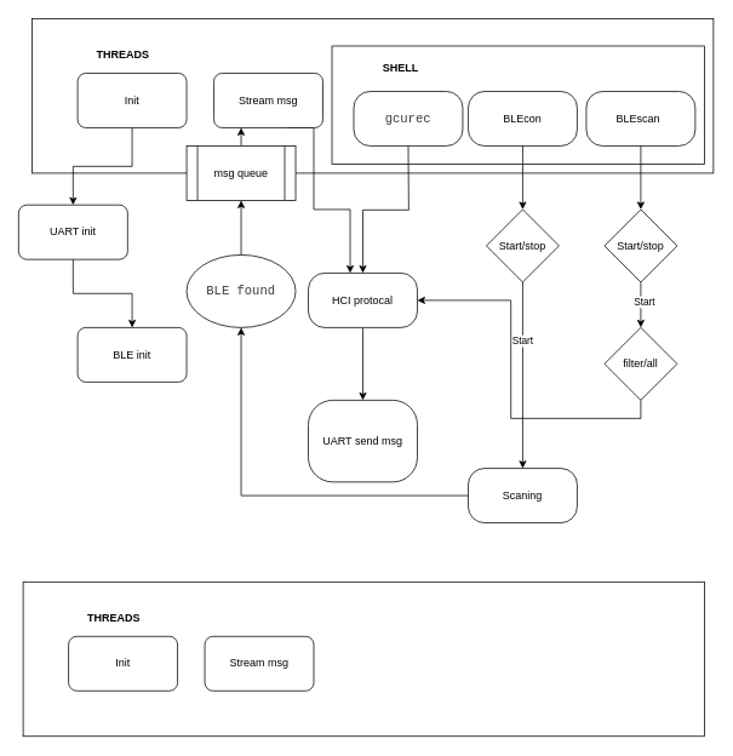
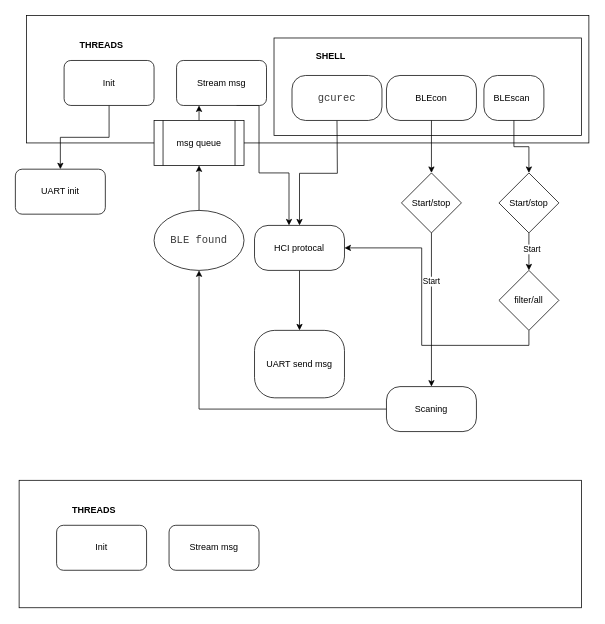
- <mxCell id="12" value="BLEscan&lt;span style=&quot;white-space: pre;&quot;&gt;&#09;&lt;/span&gt;" style="rounded=1;whiteSpace=wrap;html=1;arcSize=30;" parent="9" vertex="1"><mxGeometry x="280" y="50" width="120" height="60" as="geometry" /></mxCell>
+ <mxCell id="12" value="BLEscan&lt;span style=&quot;white-space: pre;&quot;&gt;&#09;&lt;/span&gt;" style="rounded=1;whiteSpace=wrap;html=1;arcSize=30;" parent="9" vertex="1"><mxGeometry x="280" y="50" width="80" height="60" as="geometry" /></mxCell>
- <mxCell id="6" value="" style="edgeStyle=orthogonalEdgeStyle;rounded=0;orthogonalLoop=1;jettySize=auto;html=1;" parent="1" source="7" target="8" edge="1"><mxGeometry relative="1" as="geometry" /></mxCell>
- <mxCell id="8" value="BLE init" style="whiteSpace=wrap;html=1;rounded=1;" parent="1" vertex="1"><mxGeometry x="85" y="360" width="120" height="60" as="geometry" /></mxCell>
